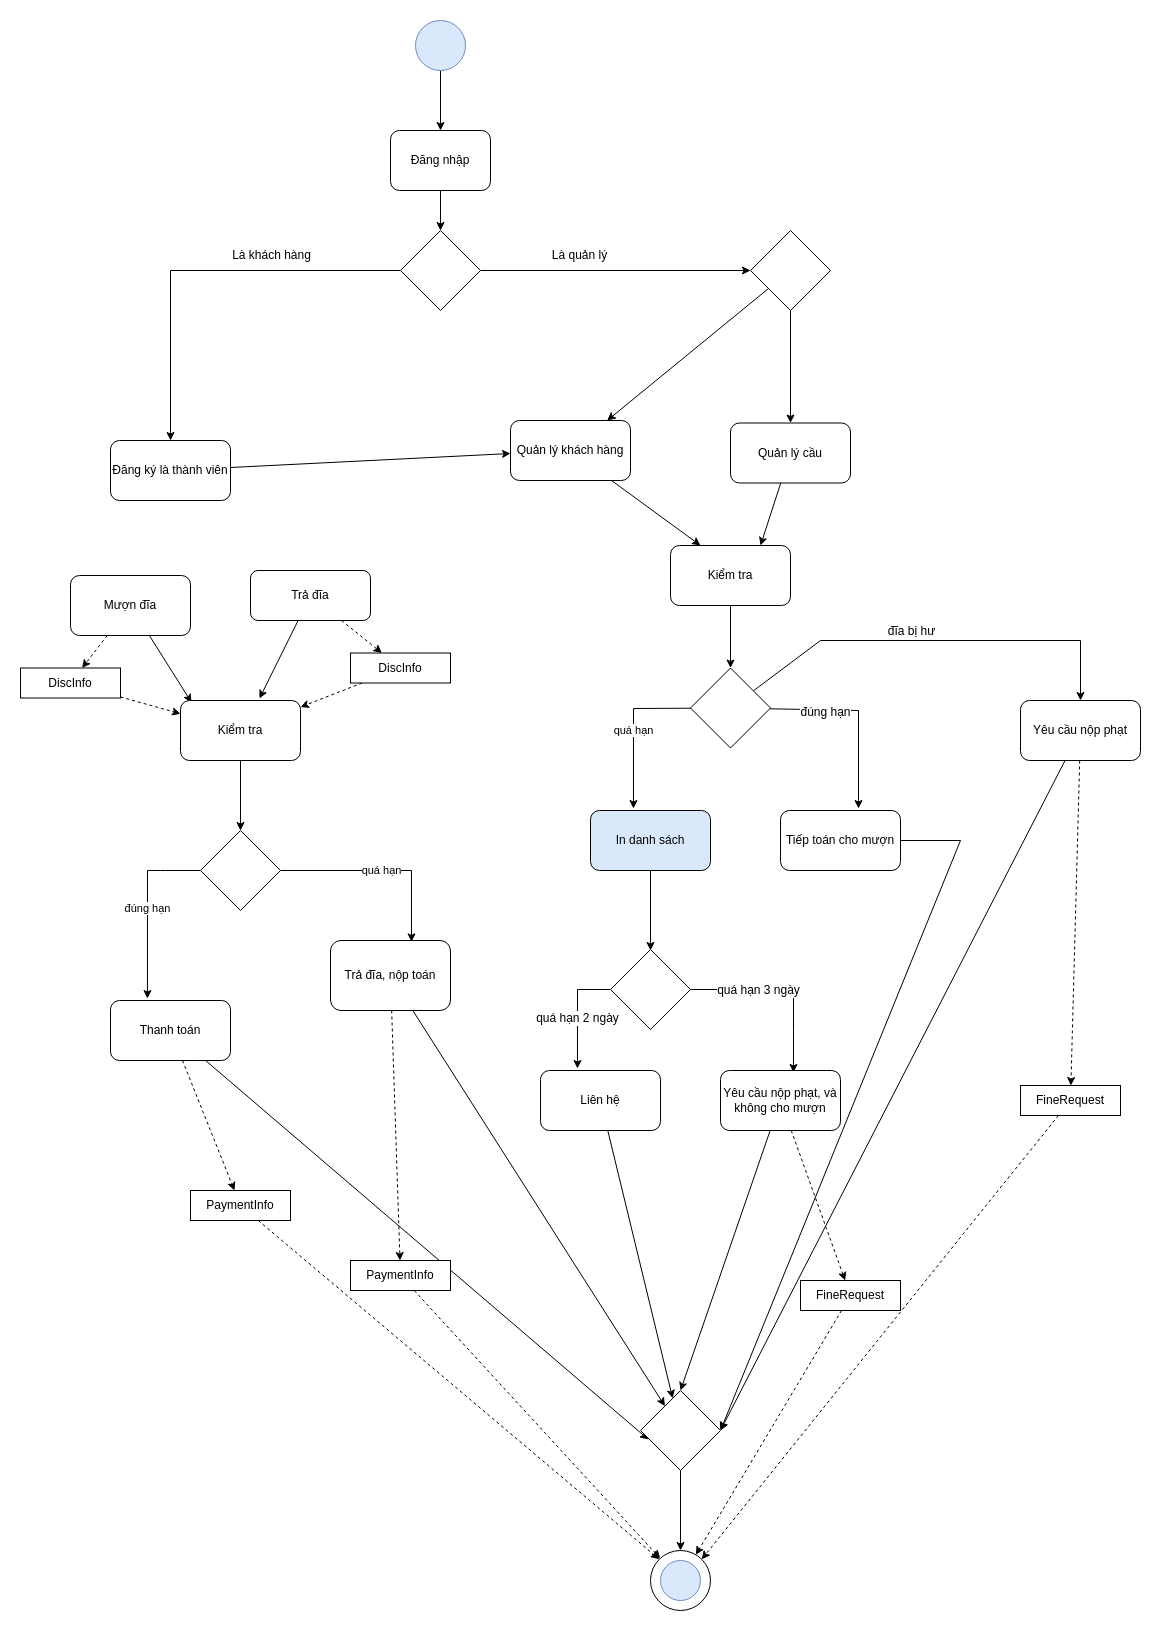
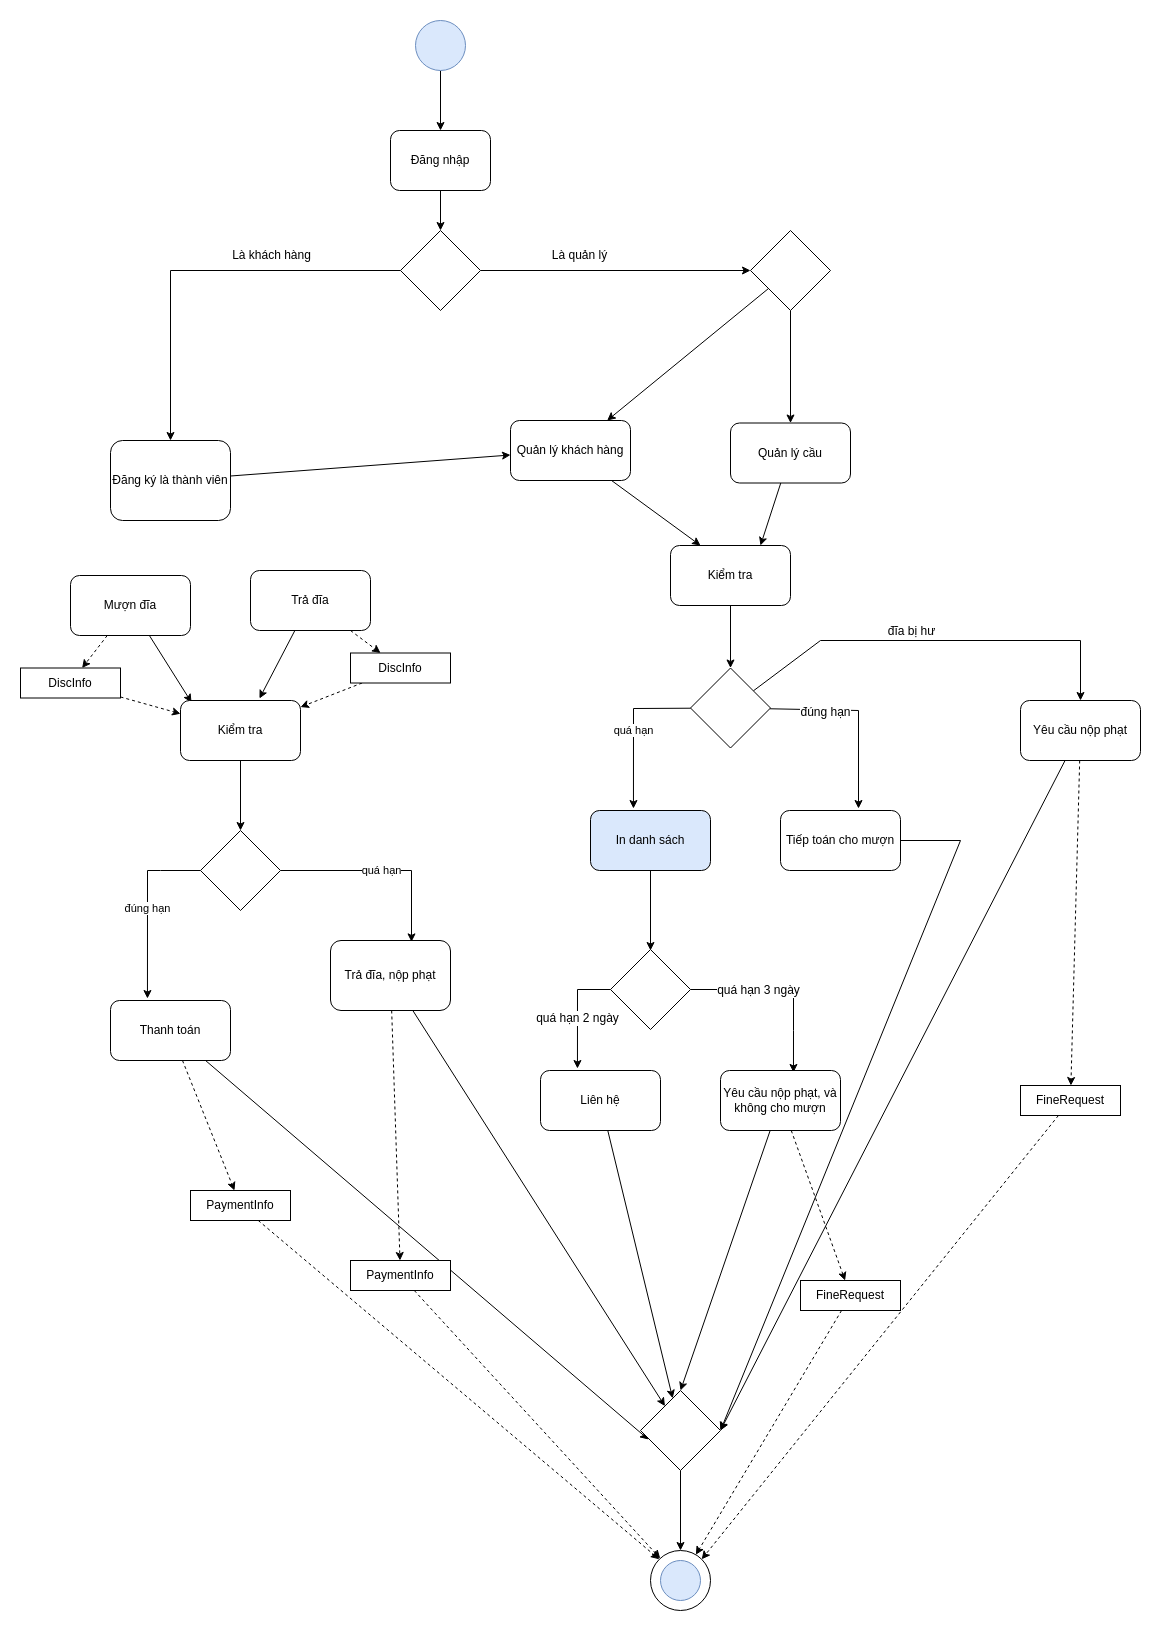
- <mxCell id="12" value="Đăng ký là thành viên" style="rounded=1;whiteSpace=wrap;html=1;" parent="1" vertex="1"><mxGeometry x="110" y="440" width="120" height="60" as="geometry" /></mxCell>
+ <mxCell id="12" value="Đăng ký là thành viên" style="rounded=1;whiteSpace=wrap;html=1;" parent="1" vertex="1"><mxGeometry x="110" y="440" width="120" height="80" as="geometry" /></mxCell>
- <mxCell id="38" value="Trả đĩa" style="rounded=1;whiteSpace=wrap;html=1;" parent="1" vertex="1"><mxGeometry x="250" y="570" width="120" height="50" as="geometry" /></mxCell>
+ <mxCell id="38" value="Trả đĩa" style="rounded=1;whiteSpace=wrap;html=1;" parent="1" vertex="1"><mxGeometry x="250" y="570" width="120" height="60" as="geometry" /></mxCell>
- <mxCell id="26" value="Trả đĩa, nộp toán" style="rounded=1;whiteSpace=wrap;html=1;" parent="1" vertex="1"><mxGeometry x="330" y="940" width="120" height="70" as="geometry" /></mxCell>
+ <mxCell id="26" value="Trả đĩa, nộp phạt" style="rounded=1;whiteSpace=wrap;html=1;" parent="1" vertex="1"><mxGeometry x="330" y="940" width="120" height="70" as="geometry" /></mxCell>
